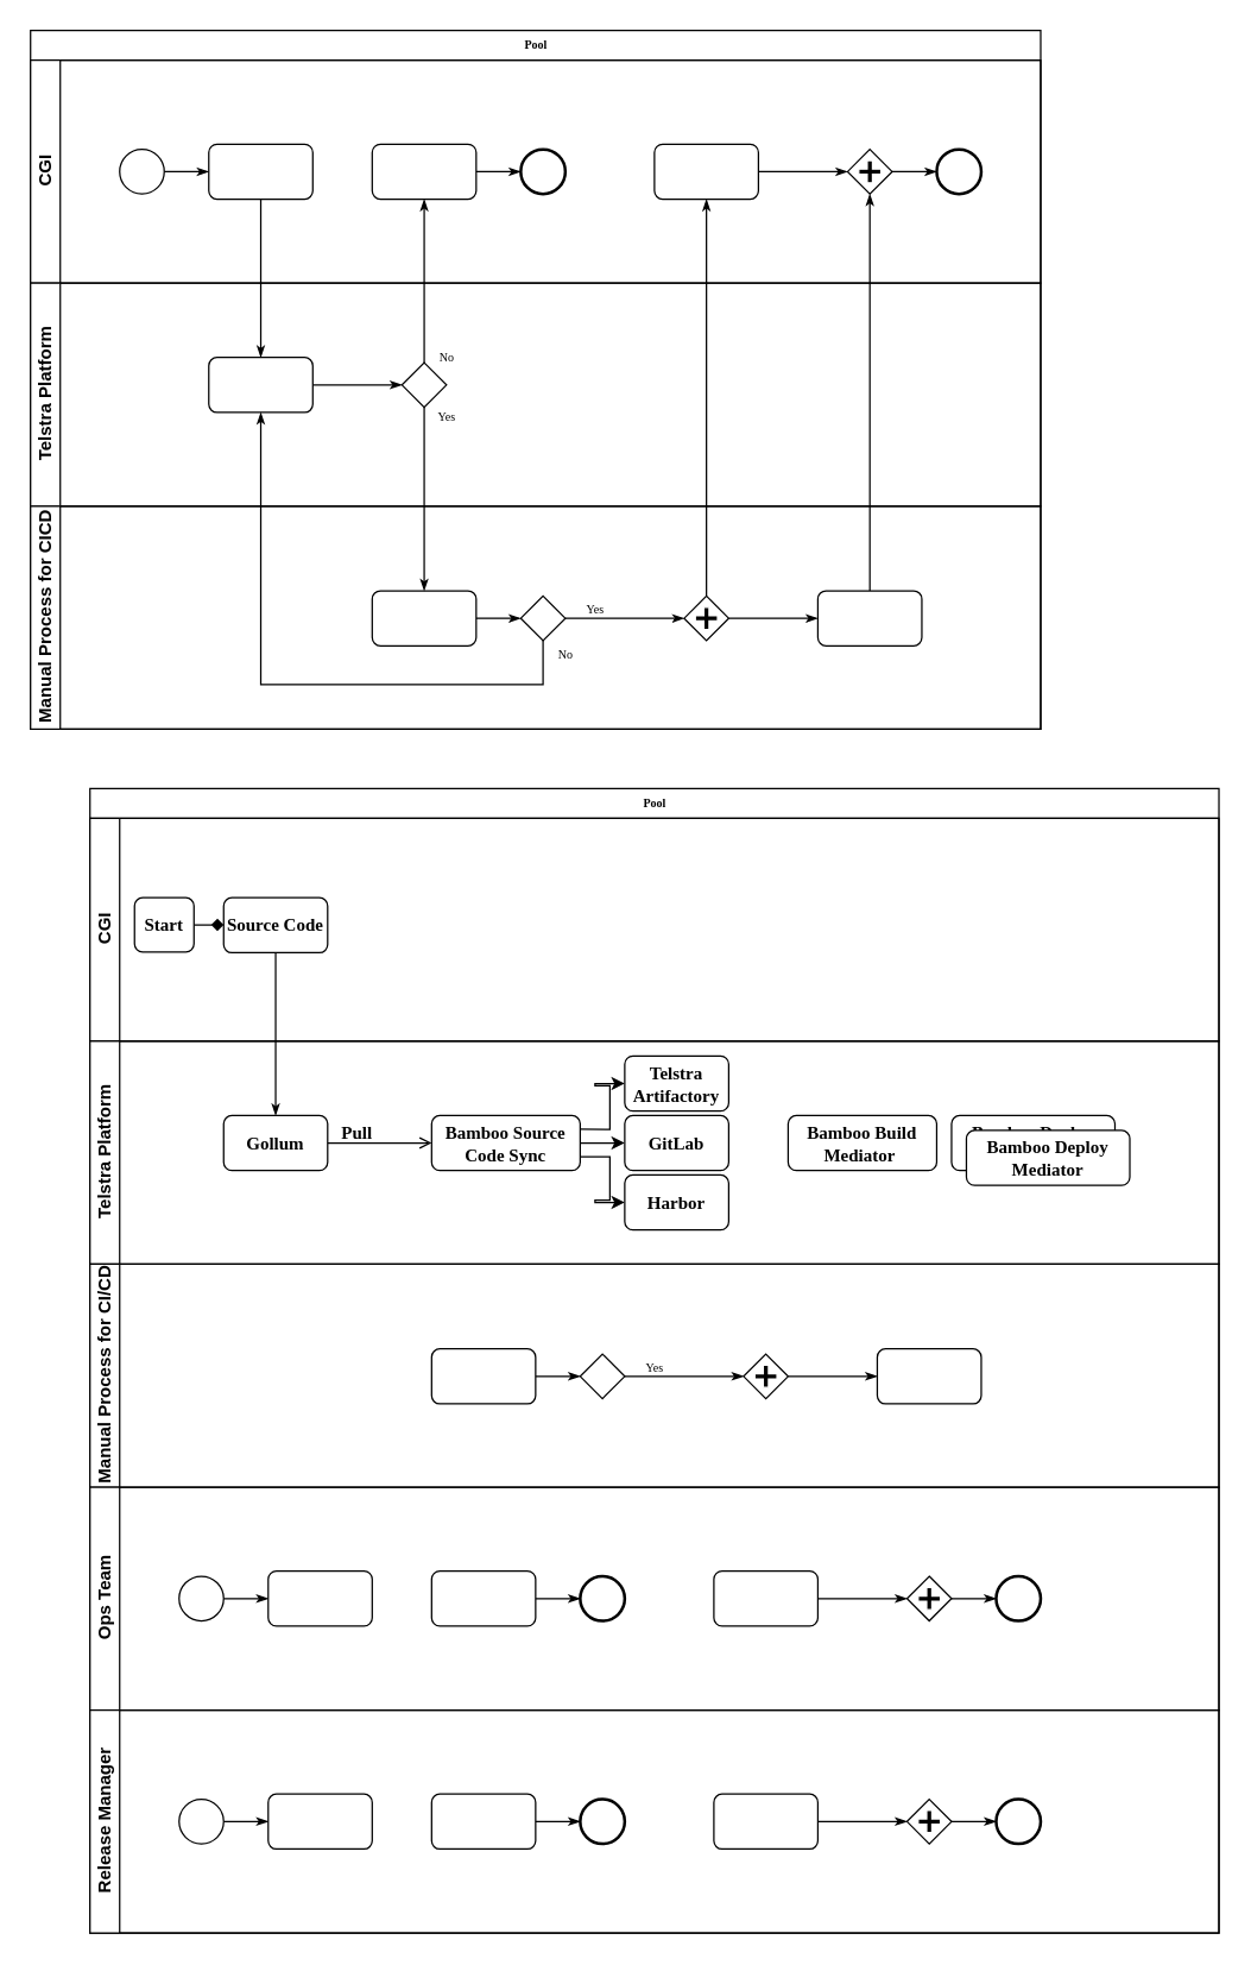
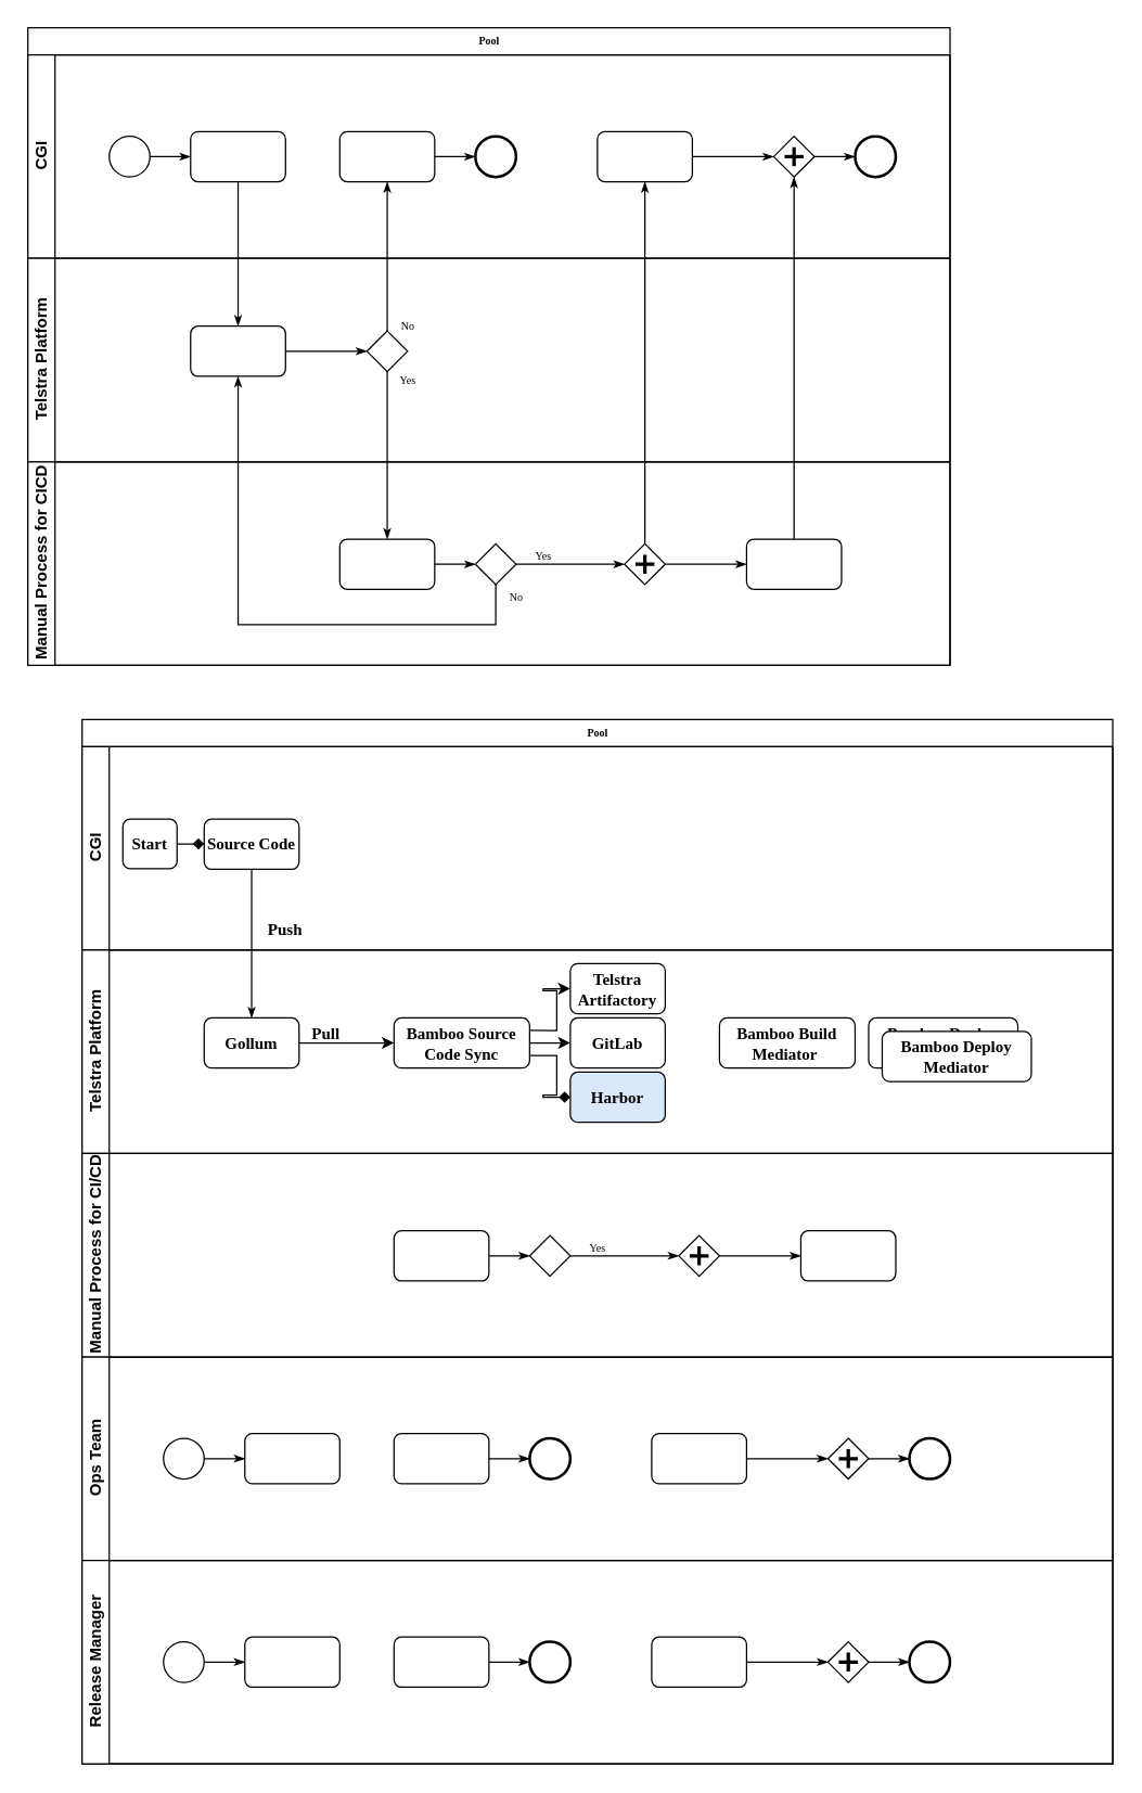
+ <mxCell id="38" value="&lt;b&gt;Push&lt;/b&gt;" style="text;html=1;strokeColor=none;fillColor=none;align=center;verticalAlign=middle;whiteSpace=wrap;rounded=0;fontFamily=Verdana;fontSize=12;" vertex="1" parent="34"><mxGeometry x="120" y="120" width="60" height="30" as="geometry" /></mxCell>
- <mxCell id="40" style="edgeStyle=orthogonalEdgeStyle;rounded=0;orthogonalLoop=1;jettySize=auto;html=1;exitX=1;exitY=0.5;exitDx=0;exitDy=0;entryX=0;entryY=0.5;entryDx=0;entryDy=0;fontFamily=Verdana;fontSize=12;endArrow=open;" edge="1" parent="39" source="41" target="45"><mxGeometry relative="1" as="geometry" /></mxCell>
+ <mxCell id="40" style="edgeStyle=orthogonalEdgeStyle;rounded=0;orthogonalLoop=1;jettySize=auto;html=1;exitX=1;exitY=0.5;exitDx=0;exitDy=0;entryX=0;entryY=0.5;entryDx=0;entryDy=0;fontFamily=Verdana;fontSize=12;" edge="1" parent="39" source="41" target="45"><mxGeometry relative="1" as="geometry" /></mxCell>
- <mxCell id="43" style="edgeStyle=orthogonalEdgeStyle;rounded=0;orthogonalLoop=1;jettySize=auto;html=1;exitX=1;exitY=0.75;exitDx=0;exitDy=0;entryX=0;entryY=0.5;entryDx=0;entryDy=0;fontFamily=Verdana;fontSize=12;" edge="1" parent="39" source="45" target="48"><mxGeometry relative="1" as="geometry" /></mxCell>
+ <mxCell id="43" style="edgeStyle=orthogonalEdgeStyle;rounded=0;orthogonalLoop=1;jettySize=auto;html=1;exitX=1;exitY=0.75;exitDx=0;exitDy=0;entryX=0;entryY=0.5;entryDx=0;entryDy=0;fontFamily=Verdana;fontSize=12;endArrow=diamond;" edge="1" parent="39" source="45" target="48"><mxGeometry relative="1" as="geometry" /></mxCell>
- <mxCell id="48" value="&lt;font style=&quot;font-size: 12px;&quot;&gt;&lt;b&gt;Harbor&lt;/b&gt;&lt;/font&gt;" style="rounded=1;whiteSpace=wrap;html=1;shadow=0;labelBackgroundColor=none;strokeWidth=1;fontFamily=Verdana;fontSize=8;align=center;" vertex="1" parent="39"><mxGeometry x="360" y="90.0" width="70" height="37" as="geometry" /></mxCell>
+ <mxCell id="48" value="&lt;font style=&quot;font-size: 12px;&quot;&gt;&lt;b&gt;Harbor&lt;/b&gt;&lt;/font&gt;" style="rounded=1;whiteSpace=wrap;html=1;shadow=0;labelBackgroundColor=none;strokeWidth=1;fontFamily=Verdana;fontSize=8;align=center;fillColor=#dae8fc;" vertex="1" parent="39"><mxGeometry x="360" y="90.0" width="70" height="37" as="geometry" /></mxCell>
